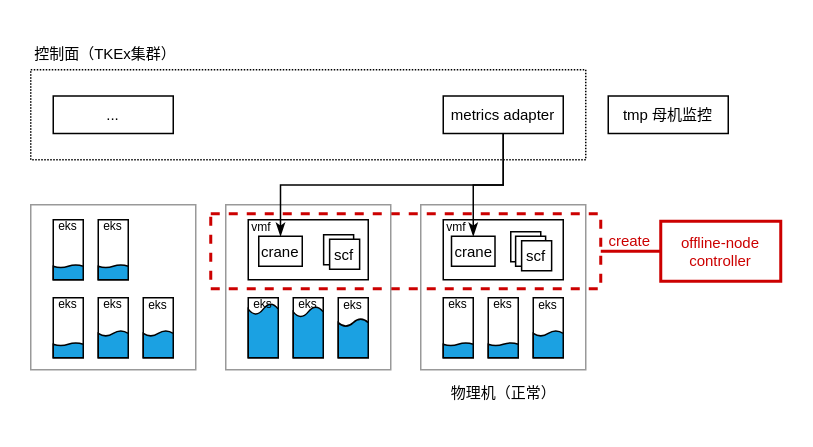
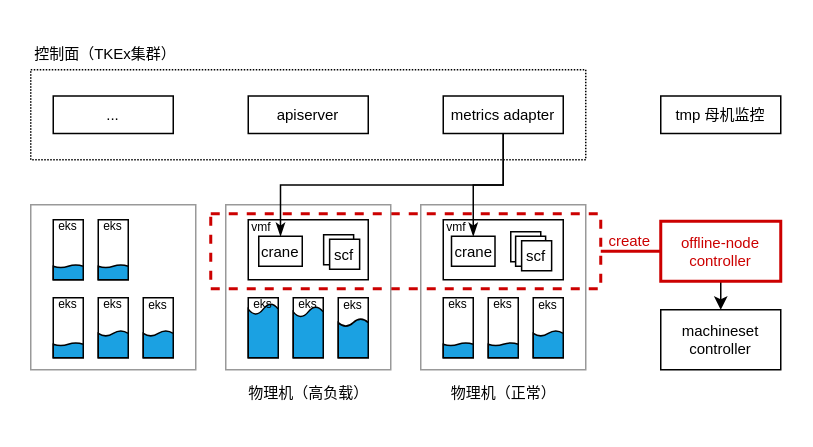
+ <mxCell id="5" value="apiserver" style="whiteSpace=wrap;html=1;fontSize=10;" vertex="1" parent="1"><mxGeometry x="165" y="63.5" width="80" height="25" as="geometry" /></mxCell>
- <mxCell id="63" value="tmp 母机监控" style="whiteSpace=wrap;html=1;fontSize=10;" vertex="1" parent="1"><mxGeometry x="405" y="63.5" width="80" height="25" as="geometry" /></mxCell>
+ <mxCell id="63" value="tmp 母机监控" style="whiteSpace=wrap;html=1;fontSize=10;" vertex="1" parent="1"><mxGeometry x="440" y="63.5" width="80" height="25" as="geometry" /></mxCell>
+ <mxCell id="57" style="edgeStyle=orthogonalEdgeStyle;rounded=0;orthogonalLoop=1;jettySize=auto;html=1;exitX=0.5;exitY=1;exitDx=0;exitDy=0;entryX=0.5;entryY=0;entryDx=0;entryDy=0;" edge="1" parent="1" source="58" target="59"><mxGeometry relative="1" as="geometry" /></mxCell>
+ <mxCell id="59" value="machineset&lt;br&gt;controller" style="whiteSpace=wrap;html=1;fontSize=10;" vertex="1" parent="1"><mxGeometry x="440" y="206" width="80" height="40" as="geometry" /></mxCell>
+ <mxCell id="28" value="物理机（高负载）" style="text;html=1;align=center;verticalAlign=middle;whiteSpace=wrap;rounded=0;fontSize=10;" vertex="1" parent="1"><mxGeometry x="153.75" y="246" width="102.5" height="30" as="geometry" /></mxCell>
